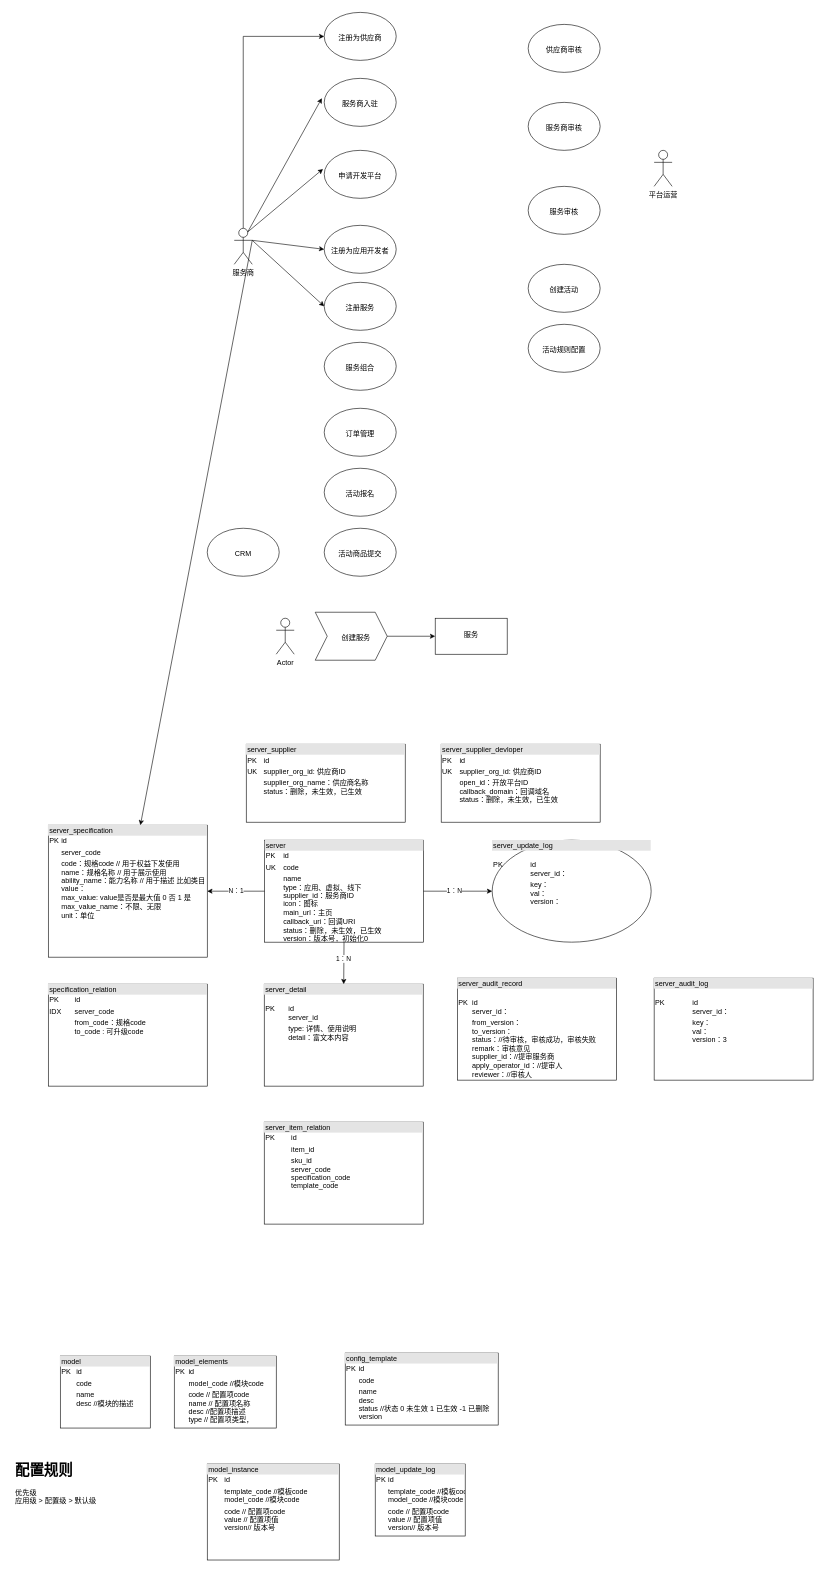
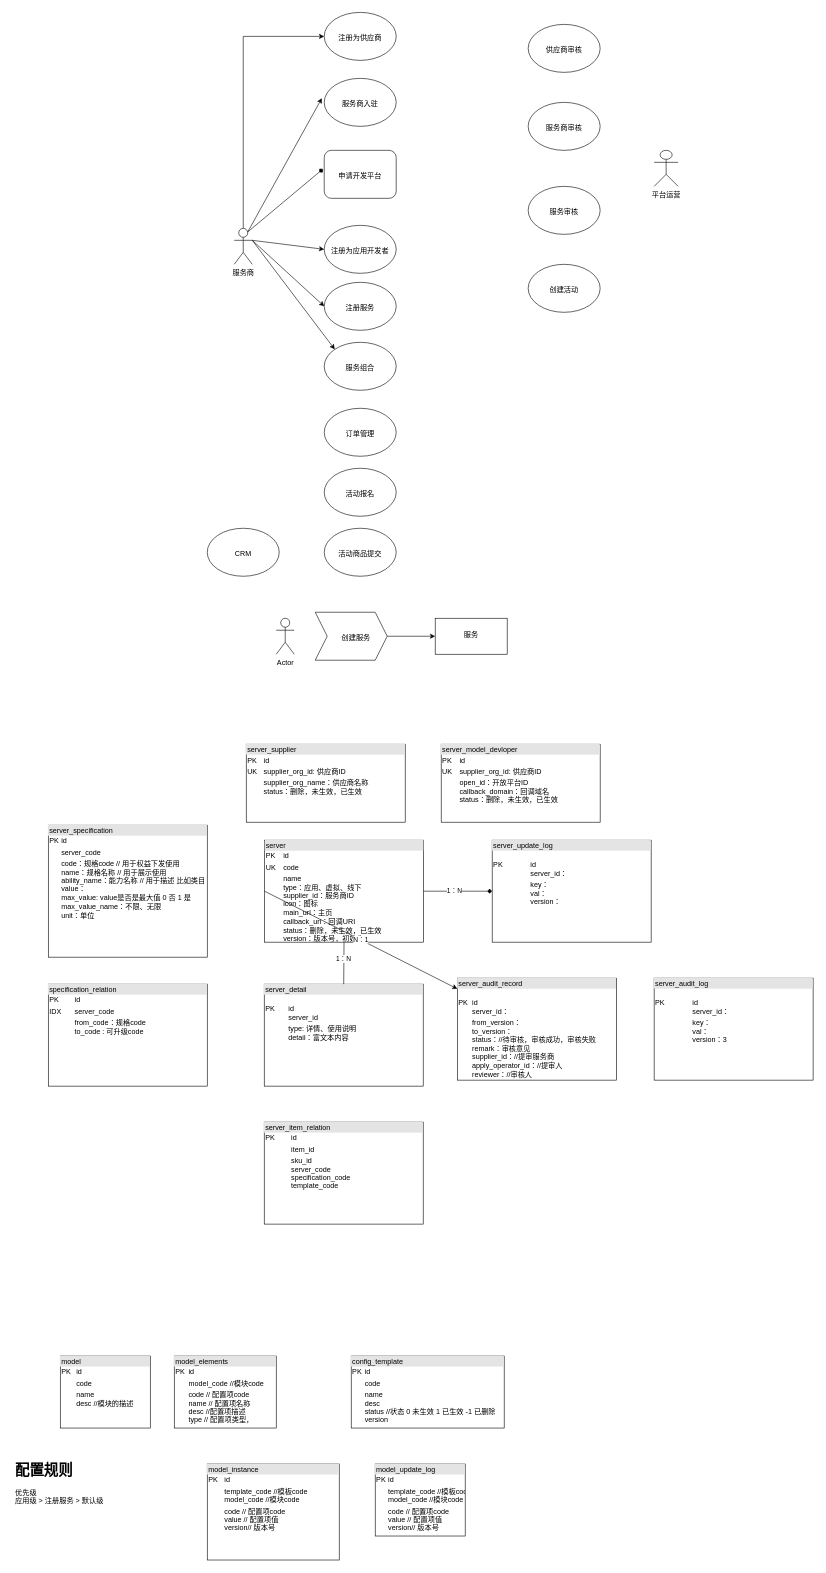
- <mxCell id="19" value="平台运营" style="shape=umlActor;verticalLabelPosition=bottom;verticalAlign=top;html=1;outlineConnect=0;" vertex="1" parent="1"><mxGeometry x="1090" y="250" width="30" height="60" as="geometry" /></mxCell>
+ <mxCell id="19" value="平台运营" style="shape=umlActor;verticalLabelPosition=bottom;verticalAlign=top;html=1;outlineConnect=0;" vertex="1" parent="1"><mxGeometry x="1090" y="250" width="40" height="60" as="geometry" /></mxCell>
- <mxCell id="9" value="" style="endArrow=classic;html=1;entryX=-0.017;entryY=0.388;entryDx=0;entryDy=0;entryPerimeter=0;exitX=0.75;exitY=0.1;exitDx=0;exitDy=0;exitPerimeter=0;" edge="1" parent="1" source="3" target="5"><mxGeometry width="50" height="50" relative="1" as="geometry"><mxPoint x="420" y="395" as="sourcePoint" /><mxPoint x="546.04" y="173.04" as="targetPoint" /></mxGeometry></mxCell>
+ <mxCell id="9" value="" style="endArrow=diamond;html=1;entryX=-0.017;entryY=0.388;entryDx=0;entryDy=0;entryPerimeter=0;exitX=0.75;exitY=0.1;exitDx=0;exitDy=0;exitPerimeter=0;" edge="1" parent="1" source="3" target="5"><mxGeometry width="50" height="50" relative="1" as="geometry"><mxPoint x="420" y="395" as="sourcePoint" /><mxPoint x="546.04" y="173.04" as="targetPoint" /></mxGeometry></mxCell>
- <mxCell id="5" value="&lt;br&gt;&lt;br&gt;申请开发平台" style="ellipse;whiteSpace=wrap;html=1;verticalAlign=top;" vertex="1" parent="1"><mxGeometry x="540" y="250" width="120" height="80" as="geometry" /></mxCell>
+ <mxCell id="5" value="&lt;br&gt;&lt;br&gt;申请开发平台" style="whiteSpace=wrap;html=1;verticalAlign=top;rounded=1;" vertex="1" parent="1"><mxGeometry x="540" y="250" width="120" height="80" as="geometry" /></mxCell>
- <mxCell id="24" value="&lt;br&gt;&lt;br&gt;活动规则配置" style="ellipse;whiteSpace=wrap;html=1;verticalAlign=top;" vertex="1" parent="1"><mxGeometry x="880" y="540" width="120" height="80" as="geometry" /></mxCell>
- <mxCell id="14" value="" style="endArrow=classic;html=1;exitX=1;exitY=0.333;exitDx=0;exitDy=0;exitPerimeter=0;" edge="1" parent="1" source="3" target="34"><mxGeometry width="50" height="50" relative="1" as="geometry"><mxPoint x="430" y="450" as="sourcePoint" /><mxPoint x="550" y="560" as="targetPoint" /></mxGeometry></mxCell>
+ <mxCell id="14" value="" style="endArrow=classic;html=1;entryX=0;entryY=0;entryDx=0;entryDy=0;exitX=1;exitY=0.333;exitDx=0;exitDy=0;exitPerimeter=0;" edge="1" parent="1" source="3" target="12"><mxGeometry width="50" height="50" relative="1" as="geometry"><mxPoint x="430" y="450" as="sourcePoint" /><mxPoint x="550" y="560" as="targetPoint" /></mxGeometry></mxCell>
- <mxCell id="43" value="&lt;div style=&quot;box-sizing: border-box ; width: 100% ; background: #e4e4e4 ; padding: 2px&quot;&gt;server_supplier_devloper&lt;/div&gt;&lt;table style=&quot;width: 100% ; font-size: 1em&quot; cellpadding=&quot;2&quot; cellspacing=&quot;0&quot;&gt;&lt;tbody&gt;&lt;tr&gt;&lt;td&gt;PK&lt;/td&gt;&lt;td&gt;id&lt;/td&gt;&lt;/tr&gt;&lt;tr&gt;&lt;td&gt;UK&lt;/td&gt;&lt;td&gt;supplier_org_id: 供应商ID&lt;/td&gt;&lt;/tr&gt;&lt;tr&gt;&lt;td&gt;&lt;/td&gt;&lt;td&gt;open_id：开放平台ID&lt;br&gt;callback_domain：回调域名&lt;br&gt;status：删除，未生效，已生效&lt;br&gt;&lt;br&gt;&lt;/td&gt;&lt;/tr&gt;&lt;/tbody&gt;&lt;/table&gt;" style="verticalAlign=top;align=left;overflow=fill;html=1;" vertex="1" parent="1"><mxGeometry x="735" y="1240" width="265" height="130" as="geometry" /></mxCell>
+ <mxCell id="43" value="&lt;div style=&quot;box-sizing: border-box ; width: 100% ; background: #e4e4e4 ; padding: 2px&quot;&gt;server_model_devloper&lt;/div&gt;&lt;table style=&quot;width: 100% ; font-size: 1em&quot; cellpadding=&quot;2&quot; cellspacing=&quot;0&quot;&gt;&lt;tbody&gt;&lt;tr&gt;&lt;td&gt;PK&lt;/td&gt;&lt;td&gt;id&lt;/td&gt;&lt;/tr&gt;&lt;tr&gt;&lt;td&gt;UK&lt;/td&gt;&lt;td&gt;supplier_org_id: 供应商ID&lt;/td&gt;&lt;/tr&gt;&lt;tr&gt;&lt;td&gt;&lt;/td&gt;&lt;td&gt;open_id：开放平台ID&lt;br&gt;callback_domain：回调域名&lt;br&gt;status：删除，未生效，已生效&lt;br&gt;&lt;br&gt;&lt;/td&gt;&lt;/tr&gt;&lt;/tbody&gt;&lt;/table&gt;" style="verticalAlign=top;align=left;overflow=fill;html=1;" vertex="1" parent="1"><mxGeometry x="735" y="1240" width="265" height="130" as="geometry" /></mxCell>
- <mxCell id="38" value="N：1" style="endArrow=classic;html=1;entryX=1;entryY=0.5;entryDx=0;entryDy=0;exitX=0;exitY=0.5;exitDx=0;exitDy=0;" edge="1" parent="1" source="25" target="34"><mxGeometry width="50" height="50" relative="1" as="geometry"><mxPoint x="402.5" y="1540" as="sourcePoint" /><mxPoint x="452.5" y="1490" as="targetPoint" /></mxGeometry></mxCell>
+ <mxCell id="38" value="N：1" style="endArrow=classic;html=1;exitX=0;exitY=0.5;exitDx=0;exitDy=0;" edge="1" parent="1" source="25" target="32"><mxGeometry width="50" height="50" relative="1" as="geometry"><mxPoint x="402.5" y="1540" as="sourcePoint" /><mxPoint x="452.5" y="1490" as="targetPoint" /></mxGeometry></mxCell>
- <mxCell id="36" value="" style="endArrow=classic;html=1;entryX=0;entryY=0.5;entryDx=0;entryDy=0;exitX=1;exitY=0.5;exitDx=0;exitDy=0;" edge="1" parent="1" source="25" target="27"><mxGeometry width="50" height="50" relative="1" as="geometry"><mxPoint x="717.5" y="1535" as="sourcePoint" /><mxPoint x="788.211" y="1485" as="targetPoint" /></mxGeometry></mxCell>
+ <mxCell id="36" value="" style="endArrow=diamond;html=1;entryX=0;entryY=0.5;entryDx=0;entryDy=0;exitX=1;exitY=0.5;exitDx=0;exitDy=0;" edge="1" parent="1" source="25" target="27"><mxGeometry width="50" height="50" relative="1" as="geometry"><mxPoint x="717.5" y="1535" as="sourcePoint" /><mxPoint x="788.211" y="1485" as="targetPoint" /></mxGeometry></mxCell>
- <mxCell id="27" value="&lt;div style=&quot;box-sizing: border-box ; width: 100% ; background: #e4e4e4 ; padding: 2px&quot;&gt;server_update_log&lt;/div&gt;&lt;table style=&quot;width: 100% ; font-size: 1em&quot; cellpadding=&quot;2&quot; cellspacing=&quot;0&quot;&gt;&lt;tbody&gt;&lt;tr&gt;&lt;td&gt;PK&lt;/td&gt;&lt;td&gt;&lt;br&gt;id&lt;br&gt;server_id：&lt;/td&gt;&lt;/tr&gt;&lt;tr&gt;&lt;td&gt;&lt;br&gt;&lt;/td&gt;&lt;td&gt;key：&lt;br&gt;val：&lt;br&gt;version：&lt;/td&gt;&lt;/tr&gt;&lt;tr&gt;&lt;td&gt;&lt;/td&gt;&lt;td&gt;&lt;br&gt;&lt;br&gt;&lt;/td&gt;&lt;/tr&gt;&lt;/tbody&gt;&lt;/table&gt;" style="ellipse;verticalAlign=top;align=left;overflow=fill;html=1;" vertex="1" parent="1"><mxGeometry x="820" y="1400" width="265" height="170" as="geometry" /></mxCell>
+ <mxCell id="27" value="&lt;div style=&quot;box-sizing: border-box ; width: 100% ; background: #e4e4e4 ; padding: 2px&quot;&gt;server_update_log&lt;/div&gt;&lt;table style=&quot;width: 100% ; font-size: 1em&quot; cellpadding=&quot;2&quot; cellspacing=&quot;0&quot;&gt;&lt;tbody&gt;&lt;tr&gt;&lt;td&gt;PK&lt;/td&gt;&lt;td&gt;&lt;br&gt;id&lt;br&gt;server_id：&lt;/td&gt;&lt;/tr&gt;&lt;tr&gt;&lt;td&gt;&lt;br&gt;&lt;/td&gt;&lt;td&gt;key：&lt;br&gt;val：&lt;br&gt;version：&lt;/td&gt;&lt;/tr&gt;&lt;tr&gt;&lt;td&gt;&lt;/td&gt;&lt;td&gt;&lt;br&gt;&lt;br&gt;&lt;/td&gt;&lt;/tr&gt;&lt;/tbody&gt;&lt;/table&gt;" style="verticalAlign=top;align=left;overflow=fill;html=1;" vertex="1" parent="1"><mxGeometry x="820" y="1400" width="265" height="170" as="geometry" /></mxCell>
- <mxCell id="39" value="" style="endArrow=classic;html=1;entryX=0.5;entryY=0;entryDx=0;entryDy=0;exitX=0.5;exitY=1;exitDx=0;exitDy=0;" edge="1" parent="1" source="25" target="26"><mxGeometry width="50" height="50" relative="1" as="geometry"><mxPoint x="620" y="1610" as="sourcePoint" /><mxPoint x="670" y="1560" as="targetPoint" /></mxGeometry></mxCell>
+ <mxCell id="39" value="" style="endArrow=none;html=1;entryX=0.5;entryY=0;entryDx=0;entryDy=0;exitX=0.5;exitY=1;exitDx=0;exitDy=0;" edge="1" parent="1" source="25" target="26"><mxGeometry width="50" height="50" relative="1" as="geometry"><mxPoint x="620" y="1610" as="sourcePoint" /><mxPoint x="670" y="1560" as="targetPoint" /></mxGeometry></mxCell>
- <mxCell id="44" value="&lt;div style=&quot;box-sizing: border-box ; width: 100% ; background: #e4e4e4 ; padding: 2px&quot;&gt;config_template&lt;/div&gt;&lt;table style=&quot;width: 100% ; font-size: 1em&quot; cellpadding=&quot;2&quot; cellspacing=&quot;0&quot;&gt;&lt;tbody&gt;&lt;tr&gt;&lt;td&gt;PK&lt;/td&gt;&lt;td&gt;id&lt;/td&gt;&lt;/tr&gt;&lt;tr&gt;&lt;td&gt;&lt;br&gt;&lt;/td&gt;&lt;td&gt;code&lt;/td&gt;&lt;/tr&gt;&lt;tr&gt;&lt;td&gt;&lt;/td&gt;&lt;td&gt;name&lt;br&gt;desc&lt;br&gt;status //状态 0 未生效 1 已生效 -1 已删除&lt;br&gt;version&lt;br&gt;&lt;br&gt;&lt;/td&gt;&lt;/tr&gt;&lt;/tbody&gt;&lt;/table&gt;" style="verticalAlign=top;align=left;overflow=fill;html=1;" vertex="1" parent="1"><mxGeometry x="575" y="2255" width="255" height="120" as="geometry" /></mxCell>
+ <mxCell id="44" value="&lt;div style=&quot;box-sizing: border-box ; width: 100% ; background: #e4e4e4 ; padding: 2px&quot;&gt;config_template&lt;/div&gt;&lt;table style=&quot;width: 100% ; font-size: 1em&quot; cellpadding=&quot;2&quot; cellspacing=&quot;0&quot;&gt;&lt;tbody&gt;&lt;tr&gt;&lt;td&gt;PK&lt;/td&gt;&lt;td&gt;id&lt;/td&gt;&lt;/tr&gt;&lt;tr&gt;&lt;td&gt;&lt;br&gt;&lt;/td&gt;&lt;td&gt;code&lt;/td&gt;&lt;/tr&gt;&lt;tr&gt;&lt;td&gt;&lt;/td&gt;&lt;td&gt;name&lt;br&gt;desc&lt;br&gt;status //状态 0 未生效 1 已生效 -1 已删除&lt;br&gt;version&lt;br&gt;&lt;br&gt;&lt;/td&gt;&lt;/tr&gt;&lt;/tbody&gt;&lt;/table&gt;" style="verticalAlign=top;align=left;overflow=fill;html=1;" vertex="1" parent="1"><mxGeometry x="585" y="2260" width="255" height="120" as="geometry" /></mxCell>
- <mxCell id="49" value="&lt;h1&gt;配置规则&lt;/h1&gt;&lt;div&gt;优先级&lt;/div&gt;&lt;div&gt;应用级 &amp;gt; 配置级 &amp;gt; 默认级&lt;/div&gt;&lt;div&gt;&lt;br&gt;&lt;/div&gt;" style="text;html=1;strokeColor=none;fillColor=none;spacing=5;spacingTop=-20;whiteSpace=wrap;overflow=hidden;rounded=0;" vertex="1" parent="1"><mxGeometry x="20" y="2430" width="190" height="120" as="geometry" /></mxCell>
+ <mxCell id="49" value="&lt;h1&gt;配置规则&lt;/h1&gt;&lt;div&gt;优先级&lt;/div&gt;&lt;div&gt;应用级 &amp;gt; 注册服务 &amp;gt; 默认级&lt;/div&gt;&lt;div&gt;&lt;br&gt;&lt;/div&gt;" style="text;html=1;strokeColor=none;fillColor=none;spacing=5;spacingTop=-20;whiteSpace=wrap;overflow=hidden;rounded=0;" vertex="1" parent="1"><mxGeometry x="20" y="2430" width="190" height="120" as="geometry" /></mxCell>
